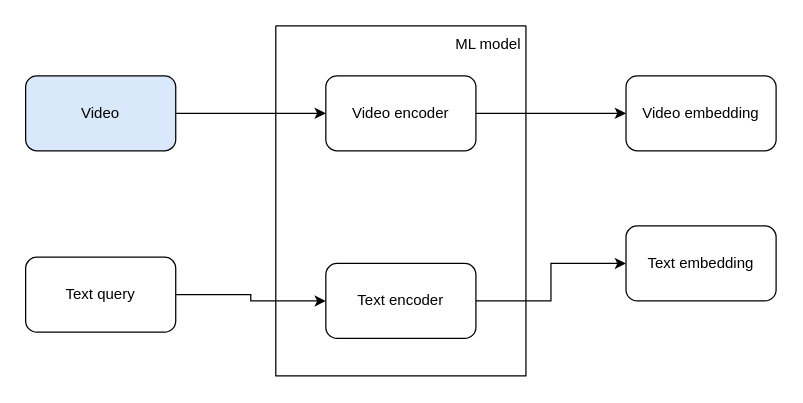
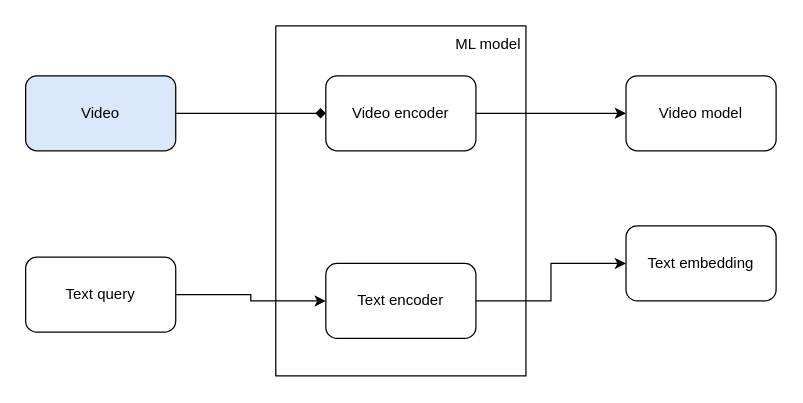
- <mxCell id="2" style="edgeStyle=orthogonalEdgeStyle;rounded=0;orthogonalLoop=1;jettySize=auto;html=1;exitX=1;exitY=0.5;exitDx=0;exitDy=0;" edge="1" parent="1" source="3" target="7"><mxGeometry relative="1" as="geometry" /></mxCell>
+ <mxCell id="2" style="edgeStyle=orthogonalEdgeStyle;rounded=0;orthogonalLoop=1;jettySize=auto;html=1;exitX=1;exitY=0.5;exitDx=0;exitDy=0;endArrow=diamond;" edge="1" parent="1" source="3" target="7"><mxGeometry relative="1" as="geometry" /></mxCell>
- <mxCell id="10" value="Video embedding" style="rounded=1;whiteSpace=wrap;html=1;" vertex="1" parent="1"><mxGeometry x="500" y="60" width="120" height="60" as="geometry" /></mxCell>
+ <mxCell id="10" value="Video model" style="rounded=1;whiteSpace=wrap;html=1;" vertex="1" parent="1"><mxGeometry x="500" y="60" width="120" height="60" as="geometry" /></mxCell>
